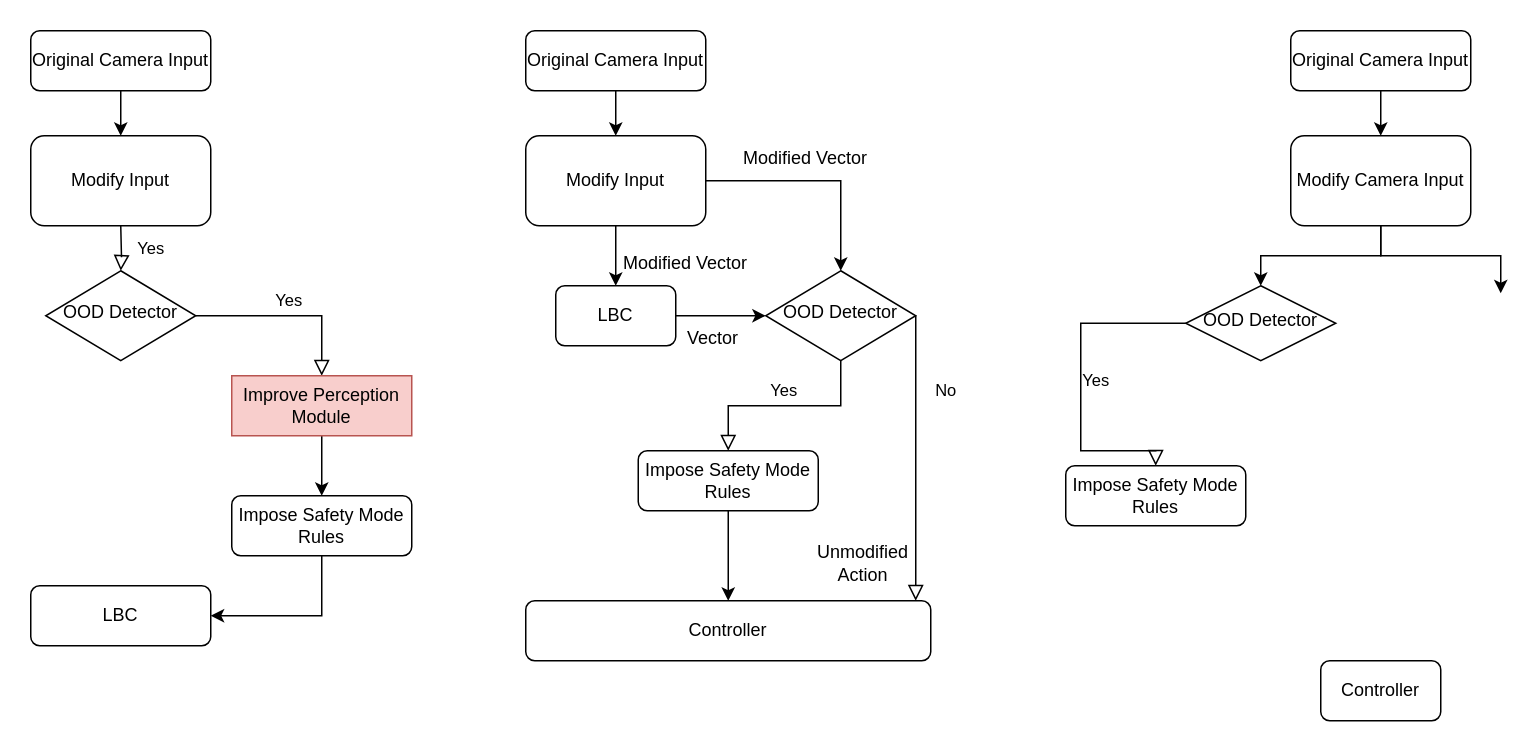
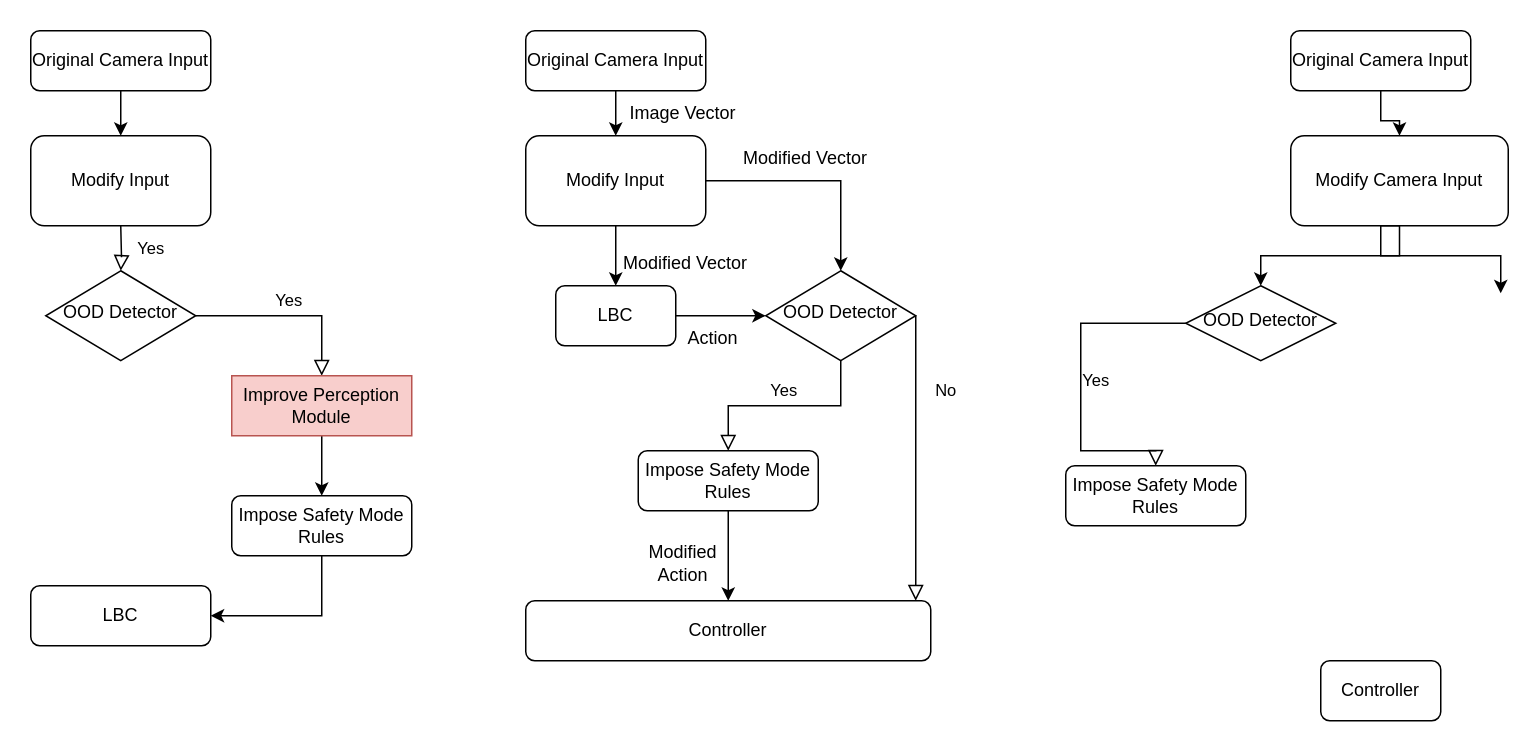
+ <mxCell id="35" value="Image Vector" style="text;html=1;align=center;verticalAlign=middle;whiteSpace=wrap;rounded=0;" vertex="1" parent="1"><mxGeometry x="410" y="60" width="90" height="30" as="geometry" /></mxCell>
- <mxCell id="30" value="Modify Camera Input" style="rounded=1;whiteSpace=wrap;html=1;" vertex="1" parent="1"><mxGeometry x="860" y="90" width="120" height="60" as="geometry" /></mxCell>
+ <mxCell id="30" value="Modify Camera Input" style="rounded=1;whiteSpace=wrap;html=1;" vertex="1" parent="1"><mxGeometry x="860" y="90" width="145" height="60" as="geometry" /></mxCell>
- <mxCell id="38" value="Vector" style="text;html=1;align=center;verticalAlign=middle;whiteSpace=wrap;rounded=0;" vertex="1" parent="1"><mxGeometry x="430" y="210" width="90" height="30" as="geometry" /></mxCell>
+ <mxCell id="38" value="Action" style="text;html=1;align=center;verticalAlign=middle;whiteSpace=wrap;rounded=0;" vertex="1" parent="1"><mxGeometry x="430" y="210" width="90" height="30" as="geometry" /></mxCell>
+ <mxCell id="40" value="Modified Action" style="text;html=1;align=center;verticalAlign=middle;whiteSpace=wrap;rounded=0;" vertex="1" parent="1"><mxGeometry x="415" y="360" width="80" height="30" as="geometry" /></mxCell>
- <mxCell id="39" value="Unmodified&lt;div&gt;Action&lt;/div&gt;" style="text;html=1;align=center;verticalAlign=middle;whiteSpace=wrap;rounded=0;" vertex="1" parent="1"><mxGeometry x="530" y="360" width="90" height="30" as="geometry" /></mxCell>
